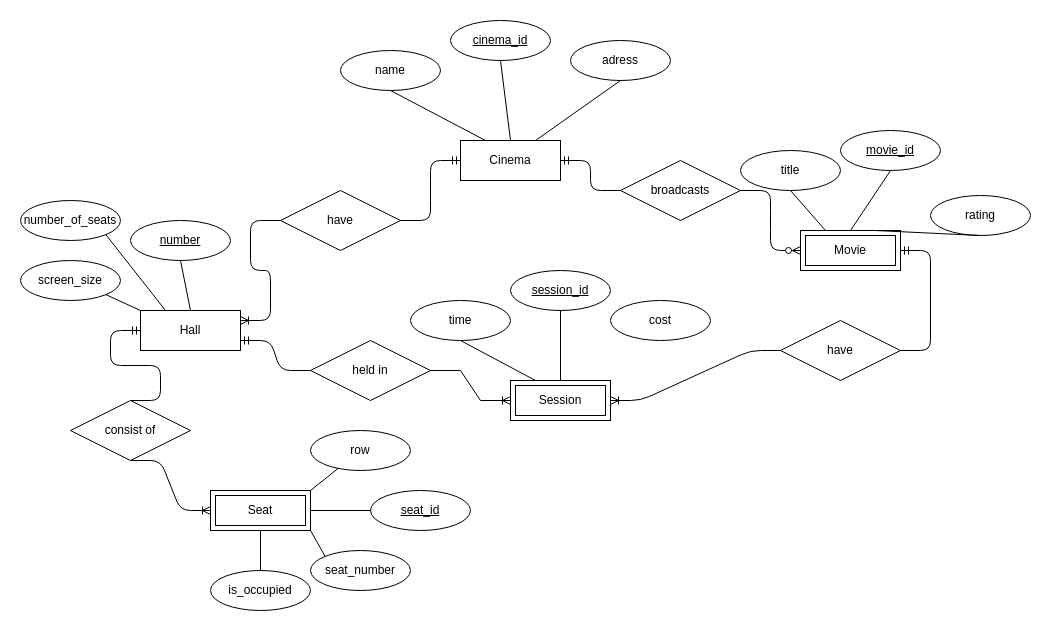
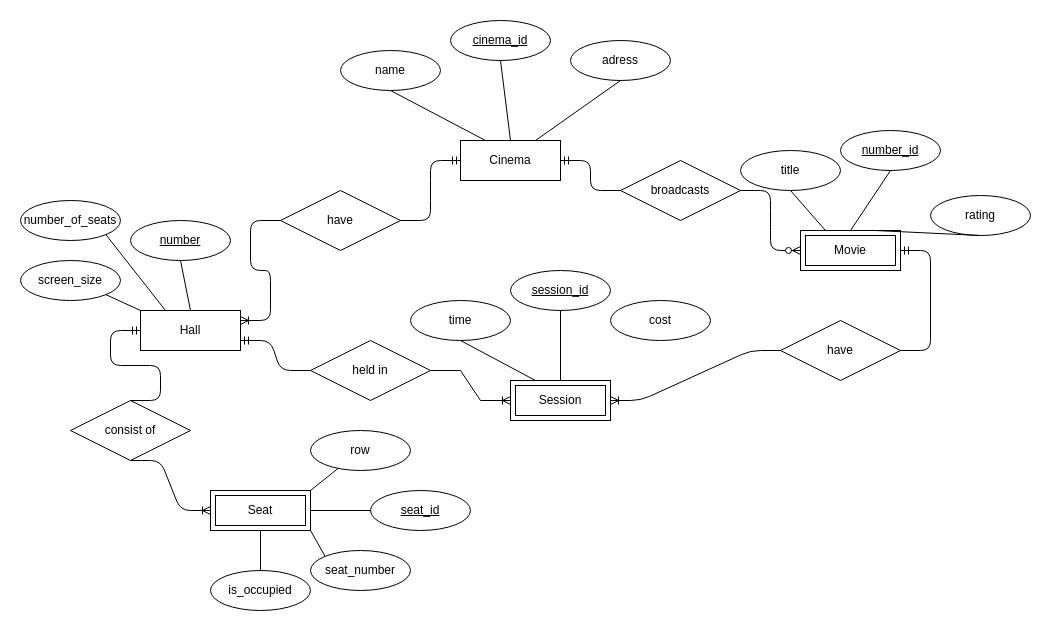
- <mxCell id="23" value="movie_id" style="ellipse;whiteSpace=wrap;html=1;align=center;fontStyle=4;" parent="1" vertex="1"><mxGeometry x="840" y="130" width="100" height="40" as="geometry" /></mxCell>
+ <mxCell id="23" value="number_id" style="ellipse;whiteSpace=wrap;html=1;align=center;fontStyle=4;" parent="1" vertex="1"><mxGeometry x="840" y="130" width="100" height="40" as="geometry" /></mxCell>
